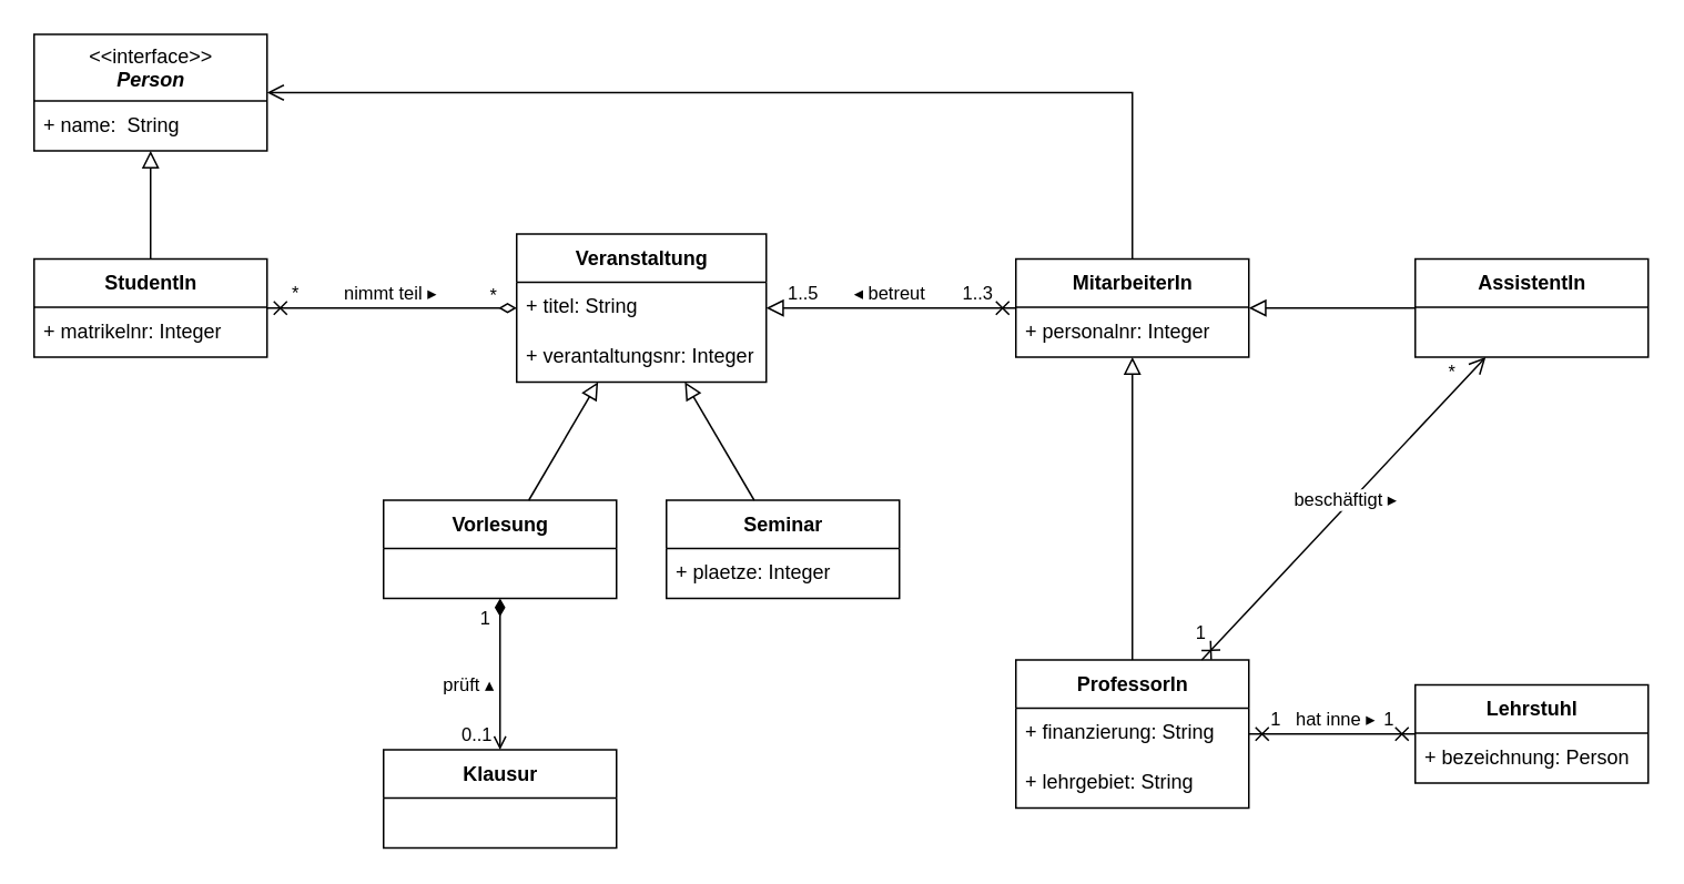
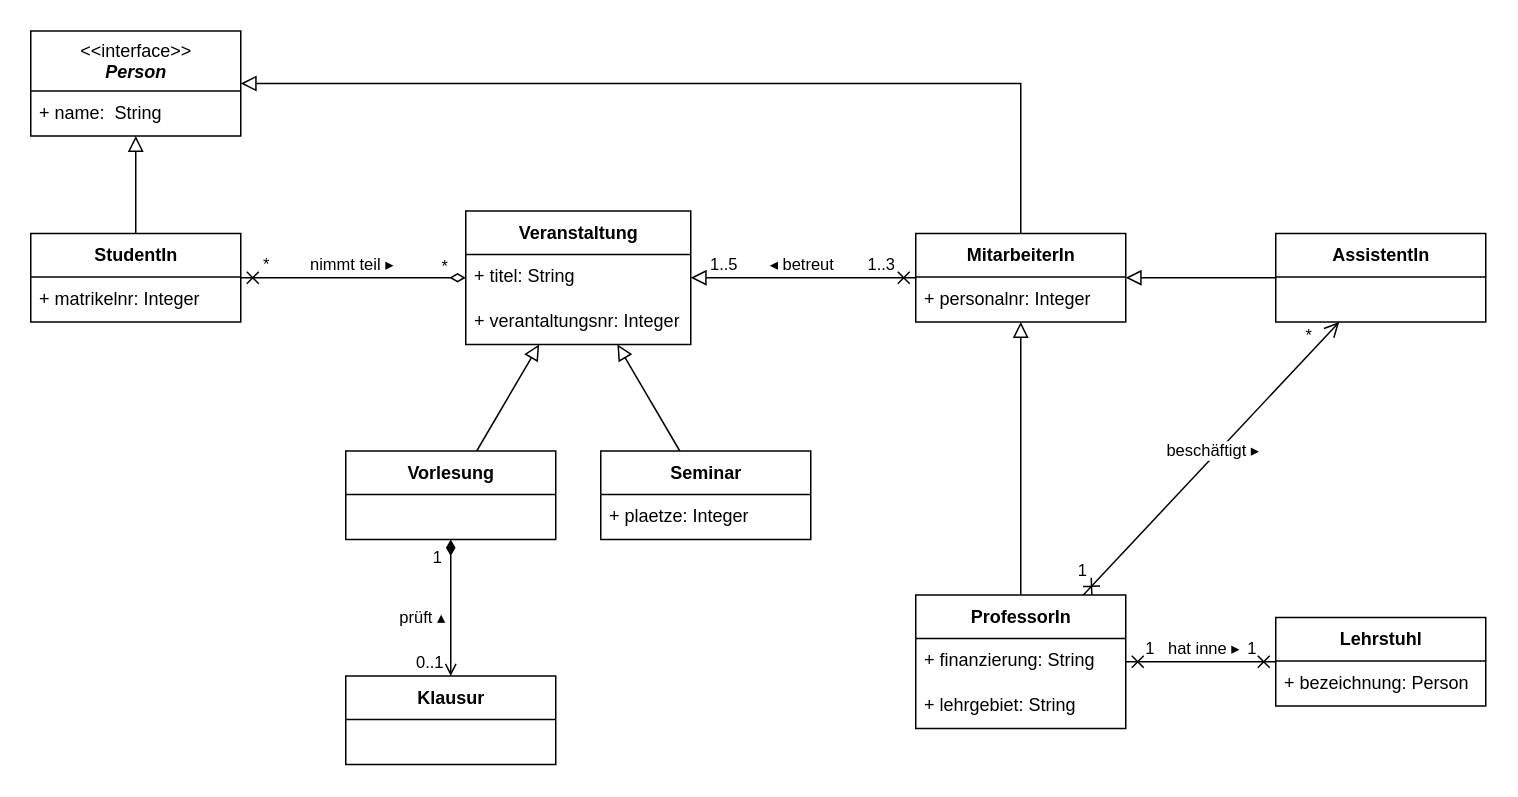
- <mxCell id="17" value="" style="endArrow=open;html=1;rounded=0;align=center;verticalAlign=bottom;endFill=0;labelBackgroundColor=none;endSize=8;" edge="1" parent="1" source="9" target="2"><mxGeometry relative="1" as="geometry"><mxPoint x="510" y="70" as="sourcePoint" /><mxPoint x="230" y="55" as="targetPoint" /><Array as="points"><mxPoint x="680" y="55" /></Array></mxGeometry></mxCell>
+ <mxCell id="17" value="" style="endArrow=block;html=1;rounded=0;align=center;verticalAlign=bottom;endFill=0;labelBackgroundColor=none;endSize=8;" edge="1" parent="1" source="9" target="2"><mxGeometry relative="1" as="geometry"><mxPoint x="510" y="70" as="sourcePoint" /><mxPoint x="230" y="55" as="targetPoint" /><Array as="points"><mxPoint x="680" y="55" /></Array></mxGeometry></mxCell>
